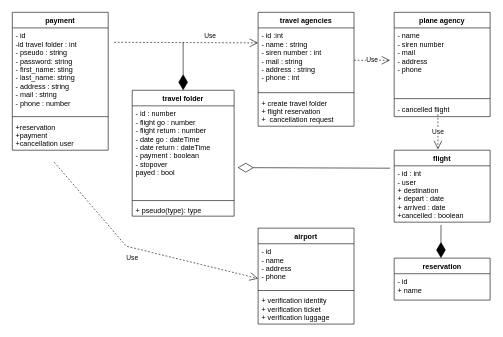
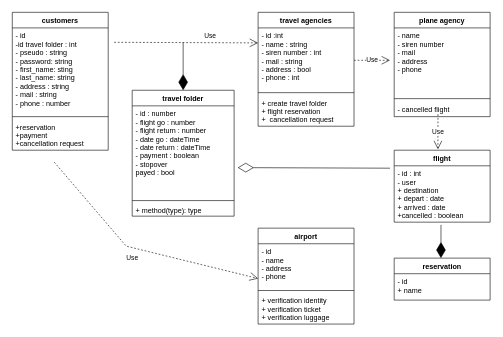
- <mxCell id="2" value="payment" style="swimlane;fontStyle=1;align=center;verticalAlign=top;childLayout=stackLayout;horizontal=1;startSize=26;horizontalStack=0;resizeParent=1;resizeParentMax=0;resizeLast=0;collapsible=1;marginBottom=0;" parent="1" vertex="1"><mxGeometry x="20" y="20" width="160" height="230" as="geometry" /></mxCell>
+ <mxCell id="2" value="customers" style="swimlane;fontStyle=1;align=center;verticalAlign=top;childLayout=stackLayout;horizontal=1;startSize=26;horizontalStack=0;resizeParent=1;resizeParentMax=0;resizeLast=0;collapsible=1;marginBottom=0;" parent="1" vertex="1"><mxGeometry x="20" y="20" width="160" height="230" as="geometry" /></mxCell>
- <mxCell id="7" value="- id :int&#10;- name : string&#10;- siren number : int&#10;- mail : string&#10;- address : string&#10;- phone : int" style="text;strokeColor=none;fillColor=none;align=left;verticalAlign=top;spacingLeft=4;spacingRight=4;overflow=hidden;rotatable=0;points=[[0,0.5],[1,0.5]];portConstraint=eastwest;" parent="6" vertex="1"><mxGeometry y="26" width="160" height="104" as="geometry" /></mxCell>
+ <mxCell id="7" value="- id :int&#10;- name : string&#10;- siren number : int&#10;- mail : string&#10;- address : bool&#10;- phone : int" style="text;strokeColor=none;fillColor=none;align=left;verticalAlign=top;spacingLeft=4;spacingRight=4;overflow=hidden;rotatable=0;points=[[0,0.5],[1,0.5]];portConstraint=eastwest;" parent="6" vertex="1"><mxGeometry y="26" width="160" height="104" as="geometry" /></mxCell>
- <mxCell id="5" value="+reservation&#10;+payment&#10;+cancellation user&#10;" style="text;strokeColor=none;fillColor=none;align=left;verticalAlign=top;spacingLeft=4;spacingRight=4;overflow=hidden;rotatable=0;points=[[0,0.5],[1,0.5]];portConstraint=eastwest;" parent="2" vertex="1"><mxGeometry y="178" width="160" height="52" as="geometry" /></mxCell>
+ <mxCell id="5" value="+reservation&#10;+payment&#10;+cancellation request&#10;" style="text;strokeColor=none;fillColor=none;align=left;verticalAlign=top;spacingLeft=4;spacingRight=4;overflow=hidden;rotatable=0;points=[[0,0.5],[1,0.5]];portConstraint=eastwest;" parent="2" vertex="1"><mxGeometry y="178" width="160" height="52" as="geometry" /></mxCell>
- <mxCell id="14" value="+ pseudo(type): type" style="text;strokeColor=none;fillColor=none;align=left;verticalAlign=top;spacingLeft=4;spacingRight=4;overflow=hidden;rotatable=0;points=[[0,0.5],[1,0.5]];portConstraint=eastwest;" parent="10" vertex="1"><mxGeometry y="188" width="170" height="22" as="geometry" /></mxCell>
+ <mxCell id="14" value="+ method(type): type" style="text;strokeColor=none;fillColor=none;align=left;verticalAlign=top;spacingLeft=4;spacingRight=4;overflow=hidden;rotatable=0;points=[[0,0.5],[1,0.5]];portConstraint=eastwest;" parent="10" vertex="1"><mxGeometry y="188" width="170" height="22" as="geometry" /></mxCell>
